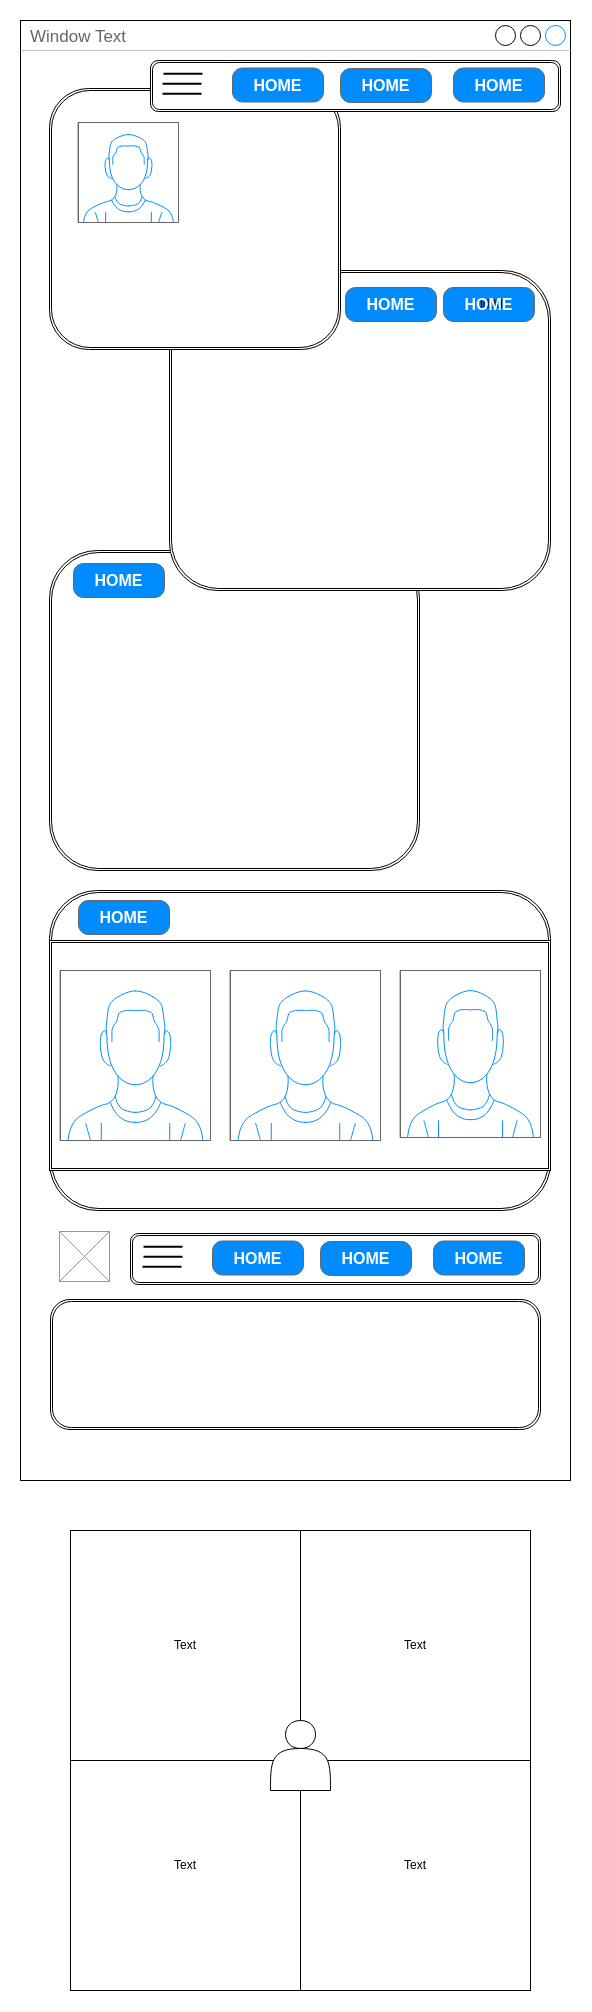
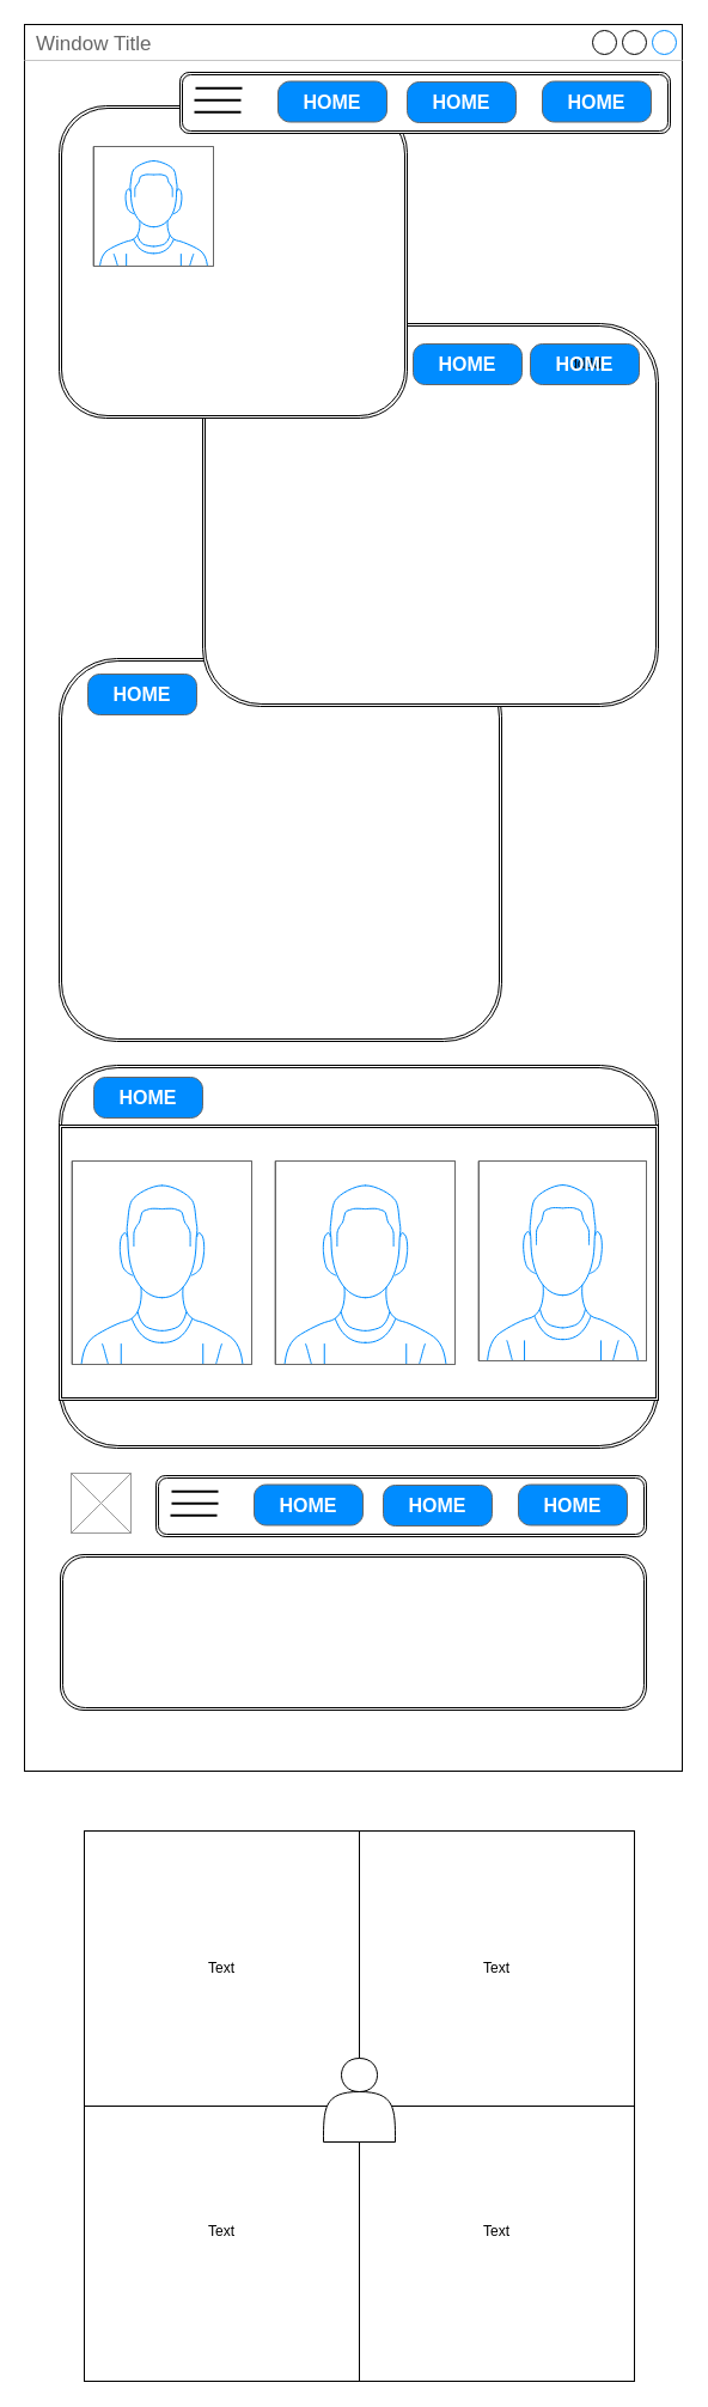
- <mxCell id="2" value="Window Text" style="strokeWidth=1;shadow=0;dashed=0;align=center;html=1;shape=mxgraph.mockup.containers.window;align=left;verticalAlign=top;spacingLeft=8;strokeColor2=#008cff;strokeColor3=#c4c4c4;fontColor=#666666;mainText=;fontSize=17;labelBackgroundColor=none;" parent="1" vertex="1"><mxGeometry x="20" y="20" width="550" height="1460" as="geometry" /></mxCell>
+ <mxCell id="2" value="Window Title" style="strokeWidth=1;shadow=0;dashed=0;align=center;html=1;shape=mxgraph.mockup.containers.window;align=left;verticalAlign=top;spacingLeft=8;strokeColor2=#008cff;strokeColor3=#c4c4c4;fontColor=#666666;mainText=;fontSize=17;labelBackgroundColor=none;" parent="1" vertex="1"><mxGeometry x="20" y="20" width="550" height="1460" as="geometry" /></mxCell>
